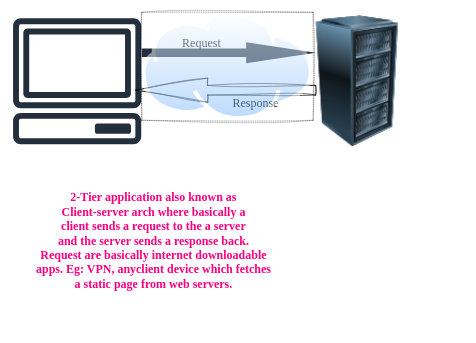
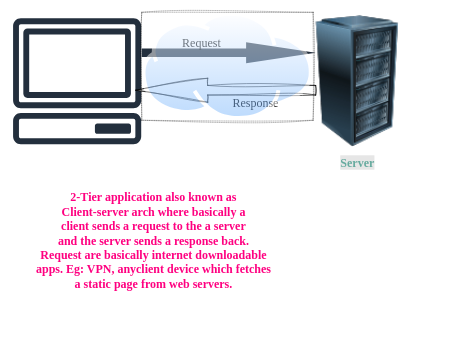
+ <mxCell id="4" value="Server" style="text;html=1;align=center;verticalAlign=middle;resizable=0;points=[];autosize=1;strokeColor=none;fillColor=none;fontSize=20;fontFamily=Architects Daughter;fontStyle=1;fontColor=#67AB9F;labelBackgroundColor=#E6E6E6;" vertex="1" parent="1"><mxGeometry x="550" y="250" width="90" height="40" as="geometry" /></mxCell>
